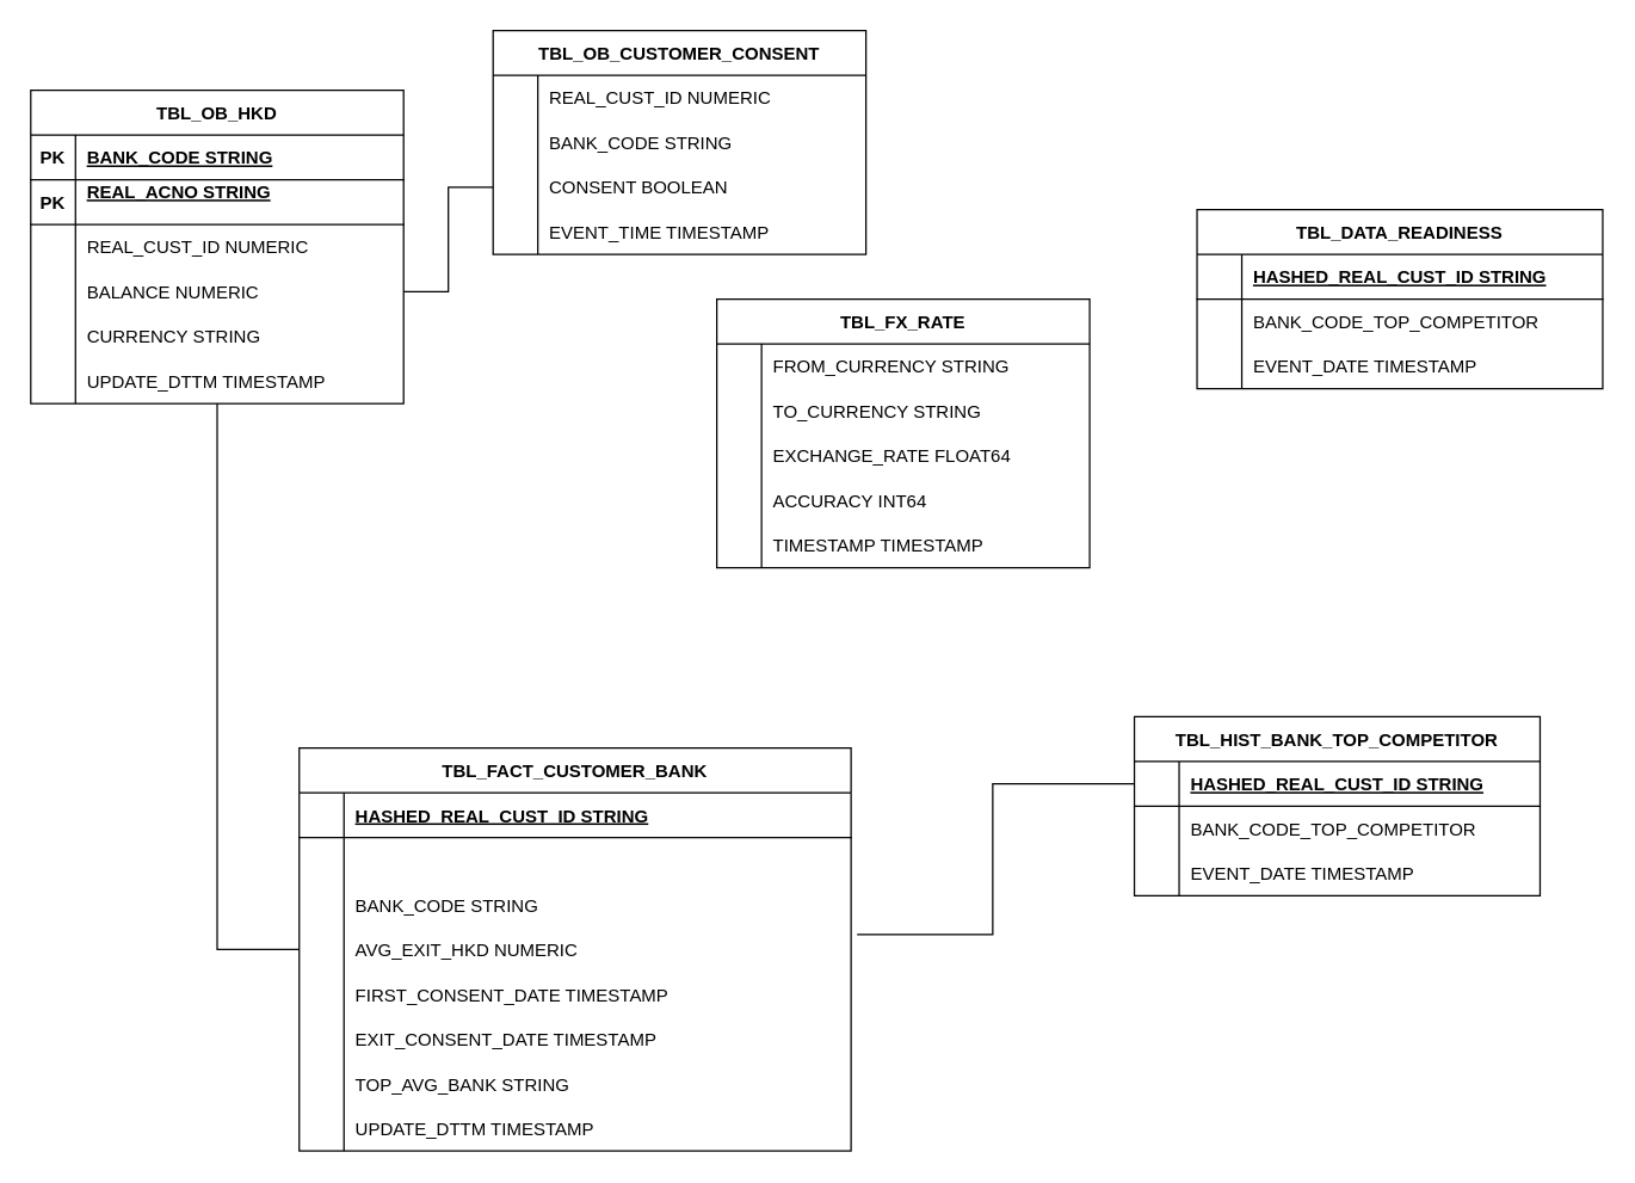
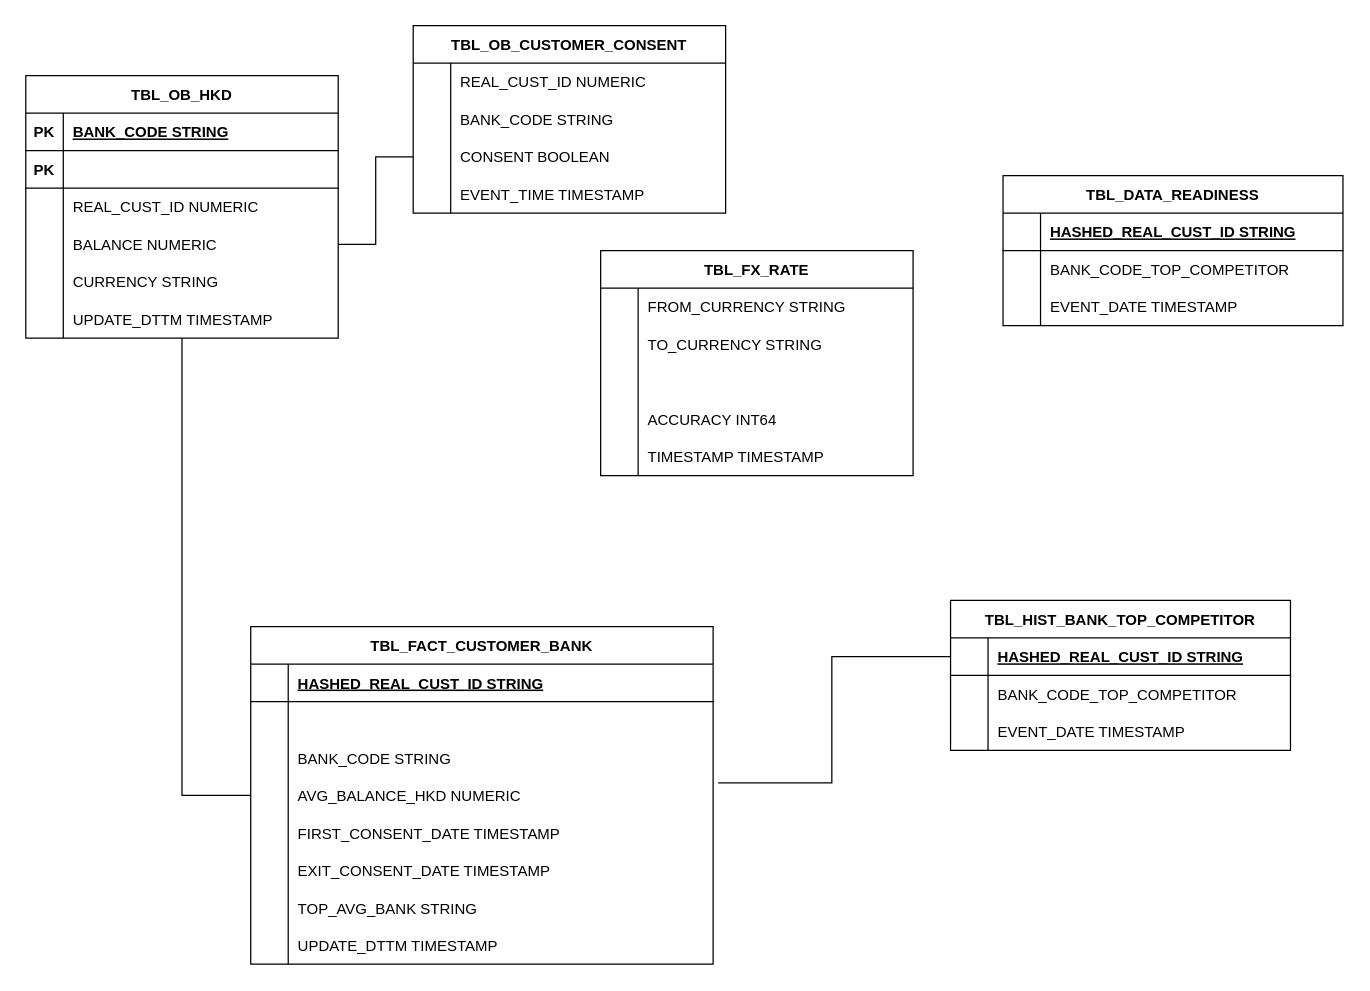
- <mxCell id="48" value="REAL_ACNO STRING&#10;" style="shape=partialRectangle;overflow=hidden;connectable=0;fillColor=none;top=0;left=0;bottom=0;right=0;align=left;spacingLeft=6;fontStyle=5;" parent="46" vertex="1"><mxGeometry x="30" width="220" height="30" as="geometry"><mxRectangle width="220" height="30" as="alternateBounds" /></mxGeometry></mxCell>
- <mxCell id="11" value="EXCHANGE_RATE FLOAT64" style="shape=partialRectangle;overflow=hidden;connectable=0;fillColor=none;top=0;left=0;bottom=0;right=0;align=left;spacingLeft=6;" vertex="1" parent="9"><mxGeometry x="30" width="220" height="30" as="geometry"><mxRectangle width="220" height="30" as="alternateBounds" /></mxGeometry></mxCell>
- <mxCell id="29" value="AVG_EXIT_HKD NUMERIC" style="shape=partialRectangle;overflow=hidden;connectable=0;fillColor=none;top=0;left=0;bottom=0;right=0;align=left;spacingLeft=6;" vertex="1" parent="27"><mxGeometry x="30" width="340" height="30" as="geometry"><mxRectangle width="340" height="30" as="alternateBounds" /></mxGeometry></mxCell>
+ <mxCell id="29" value="AVG_BALANCE_HKD NUMERIC" style="shape=partialRectangle;overflow=hidden;connectable=0;fillColor=none;top=0;left=0;bottom=0;right=0;align=left;spacingLeft=6;" vertex="1" parent="27"><mxGeometry x="30" width="340" height="30" as="geometry"><mxRectangle width="340" height="30" as="alternateBounds" /></mxGeometry></mxCell>
